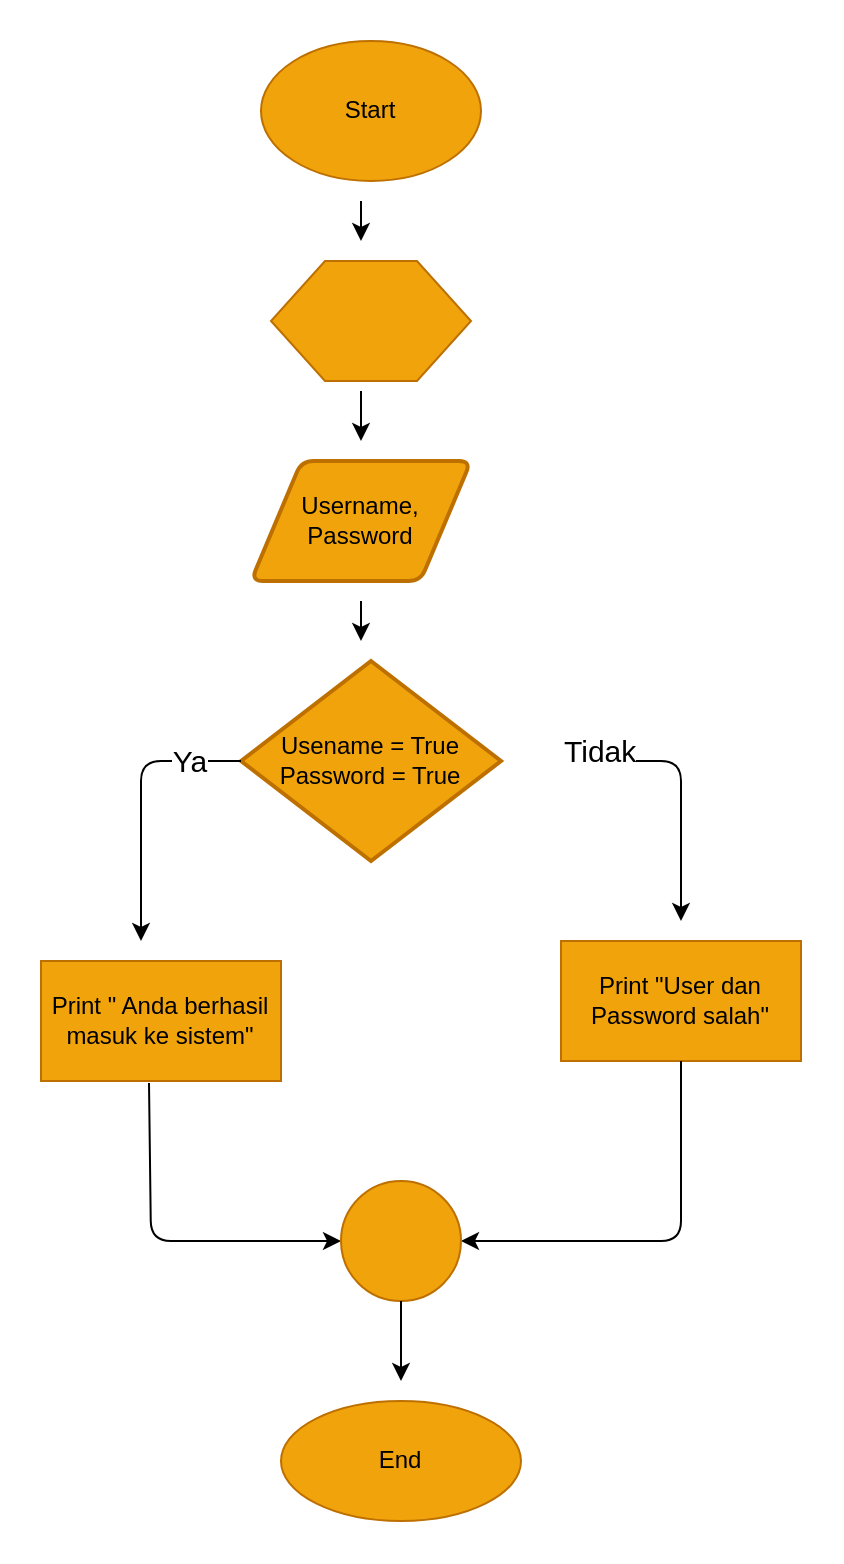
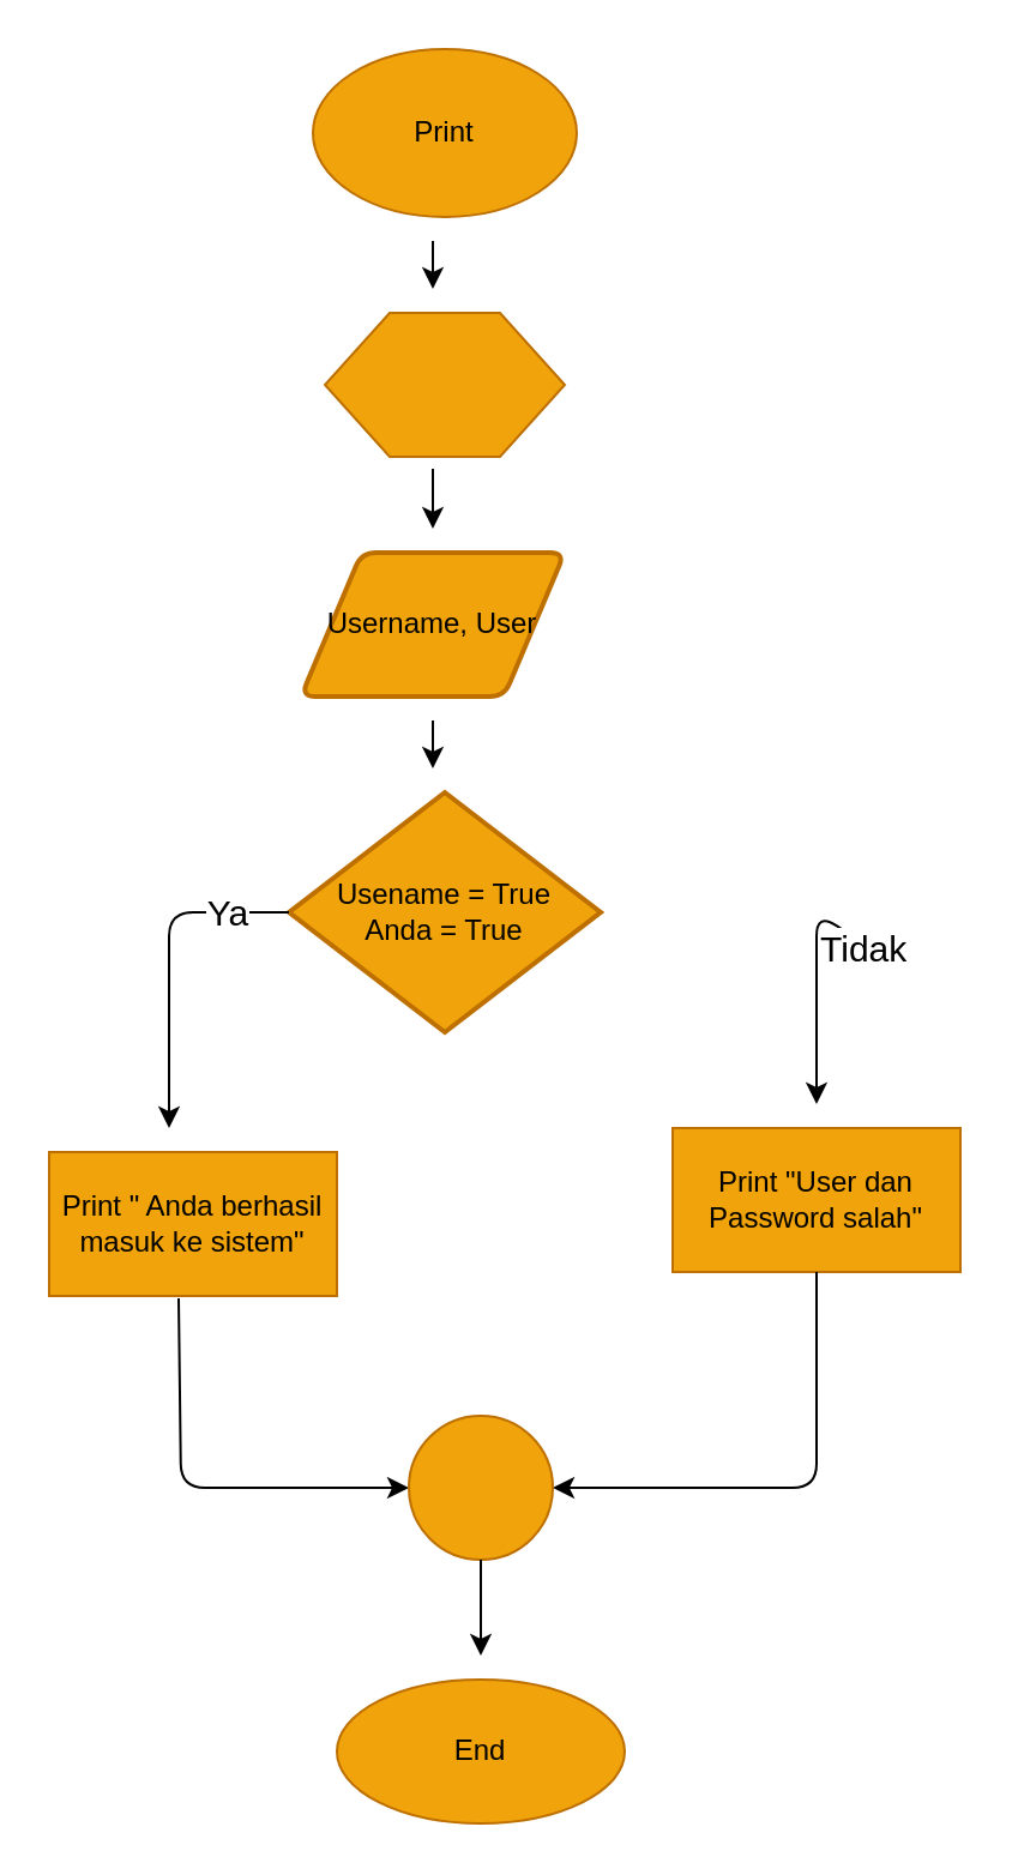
- <mxCell id="2" value="Start" style="ellipse;whiteSpace=wrap;html=1;fillColor=#f0a30a;fontColor=#000000;strokeColor=#BD7000;" parent="1" vertex="1"><mxGeometry x="130" y="20" width="110" height="70" as="geometry" /></mxCell>
+ <mxCell id="2" value="Print" style="ellipse;whiteSpace=wrap;html=1;fillColor=#f0a30a;fontColor=#000000;strokeColor=#BD7000;" parent="1" vertex="1"><mxGeometry x="130" y="20" width="110" height="70" as="geometry" /></mxCell>
- <mxCell id="4" value="Username, Password" style="shape=parallelogram;html=1;strokeWidth=2;perimeter=parallelogramPerimeter;whiteSpace=wrap;rounded=1;arcSize=12;size=0.23;fontColor=#000000;fillColor=#f0a30a;strokeColor=#BD7000;" parent="1" vertex="1"><mxGeometry x="125" y="230" width="110" height="60" as="geometry" /></mxCell>
+ <mxCell id="4" value="Username, User" style="shape=parallelogram;html=1;strokeWidth=2;perimeter=parallelogramPerimeter;whiteSpace=wrap;rounded=1;arcSize=12;size=0.23;fontColor=#000000;fillColor=#f0a30a;strokeColor=#BD7000;" parent="1" vertex="1"><mxGeometry x="125" y="230" width="110" height="60" as="geometry" /></mxCell>
- <mxCell id="5" value="Usename = True&lt;br&gt;Password = True" style="strokeWidth=2;html=1;shape=mxgraph.flowchart.decision;whiteSpace=wrap;fontColor=#000000;fillColor=#f0a30a;strokeColor=#BD7000;" parent="1" vertex="1"><mxGeometry x="120" y="330" width="130" height="100" as="geometry" /></mxCell>
+ <mxCell id="5" value="Usename = True&lt;br&gt;Anda = True" style="strokeWidth=2;html=1;shape=mxgraph.flowchart.decision;whiteSpace=wrap;fontColor=#000000;fillColor=#f0a30a;strokeColor=#BD7000;" parent="1" vertex="1"><mxGeometry x="120" y="330" width="130" height="100" as="geometry" /></mxCell>
- <mxCell id="18" value="&lt;span style=&quot;color: rgb(0, 0, 0); font-family: Helvetica; font-size: 15px; font-style: normal; font-variant-ligatures: normal; font-variant-caps: normal; font-weight: 400; letter-spacing: normal; orphans: 2; text-align: center; text-indent: 0px; text-transform: none; widows: 2; word-spacing: 0px; -webkit-text-stroke-width: 0px; background-color: rgb(255, 255, 255); text-decoration-thickness: initial; text-decoration-style: initial; text-decoration-color: initial; float: none; display: inline !important;&quot;&gt;Tidak&lt;/span&gt;" style="text;whiteSpace=wrap;html=1;fontSize=15;fontColor=#000000;" parent="1" vertex="1"><mxGeometry x="280" y="360" width="30" height="40" as="geometry" /></mxCell>
+ <mxCell id="18" value="&lt;span style=&quot;color: rgb(0, 0, 0); font-family: Helvetica; font-size: 15px; font-style: normal; font-variant-ligatures: normal; font-variant-caps: normal; font-weight: 400; letter-spacing: normal; orphans: 2; text-align: center; text-indent: 0px; text-transform: none; widows: 2; word-spacing: 0px; -webkit-text-stroke-width: 0px; background-color: rgb(255, 255, 255); text-decoration-thickness: initial; text-decoration-style: initial; text-decoration-color: initial; float: none; display: inline !important;&quot;&gt;Tidak&lt;/span&gt;" style="text;whiteSpace=wrap;html=1;fontSize=15;fontColor=#000000;" parent="1" vertex="1"><mxGeometry x="340" y="380" width="30" height="40" as="geometry" /></mxCell>
